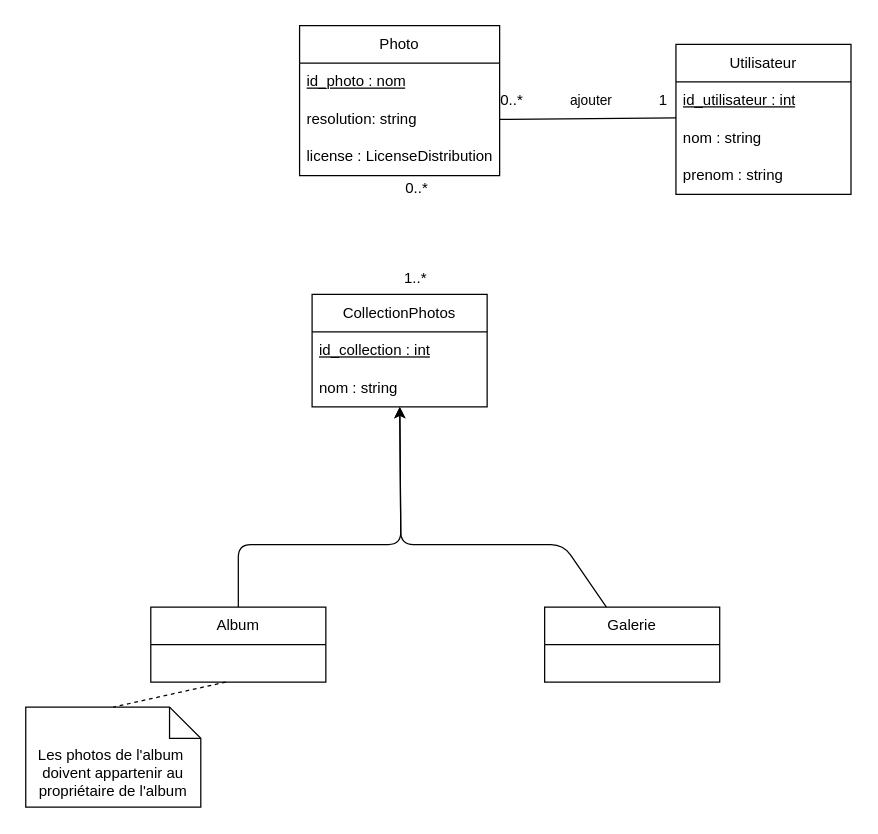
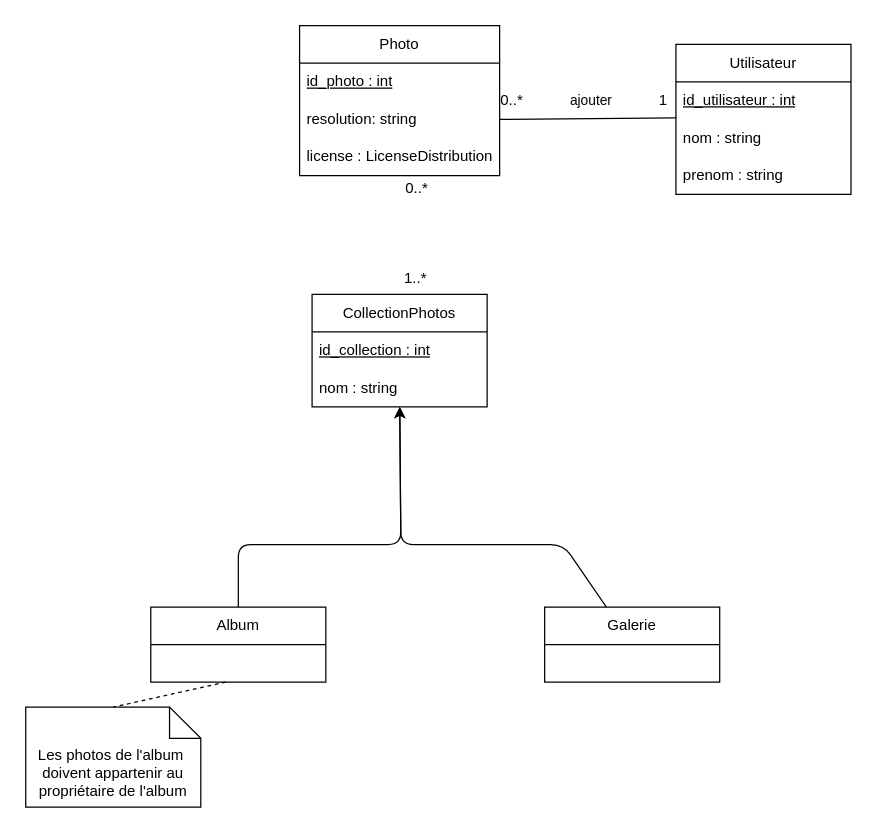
- <mxCell id="21" value="&lt;u&gt;id_photo : nom&lt;/u&gt;" style="text;strokeColor=none;fillColor=none;align=left;verticalAlign=middle;spacingLeft=4;spacingRight=4;overflow=hidden;points=[[0,0.5],[1,0.5]];portConstraint=eastwest;rotatable=0;whiteSpace=wrap;html=1;" parent="20" vertex="1"><mxGeometry y="30" width="160" height="30" as="geometry" /></mxCell>
+ <mxCell id="21" value="&lt;u&gt;id_photo : int&lt;/u&gt;" style="text;strokeColor=none;fillColor=none;align=left;verticalAlign=middle;spacingLeft=4;spacingRight=4;overflow=hidden;points=[[0,0.5],[1,0.5]];portConstraint=eastwest;rotatable=0;whiteSpace=wrap;html=1;" parent="20" vertex="1"><mxGeometry y="30" width="160" height="30" as="geometry" /></mxCell>
